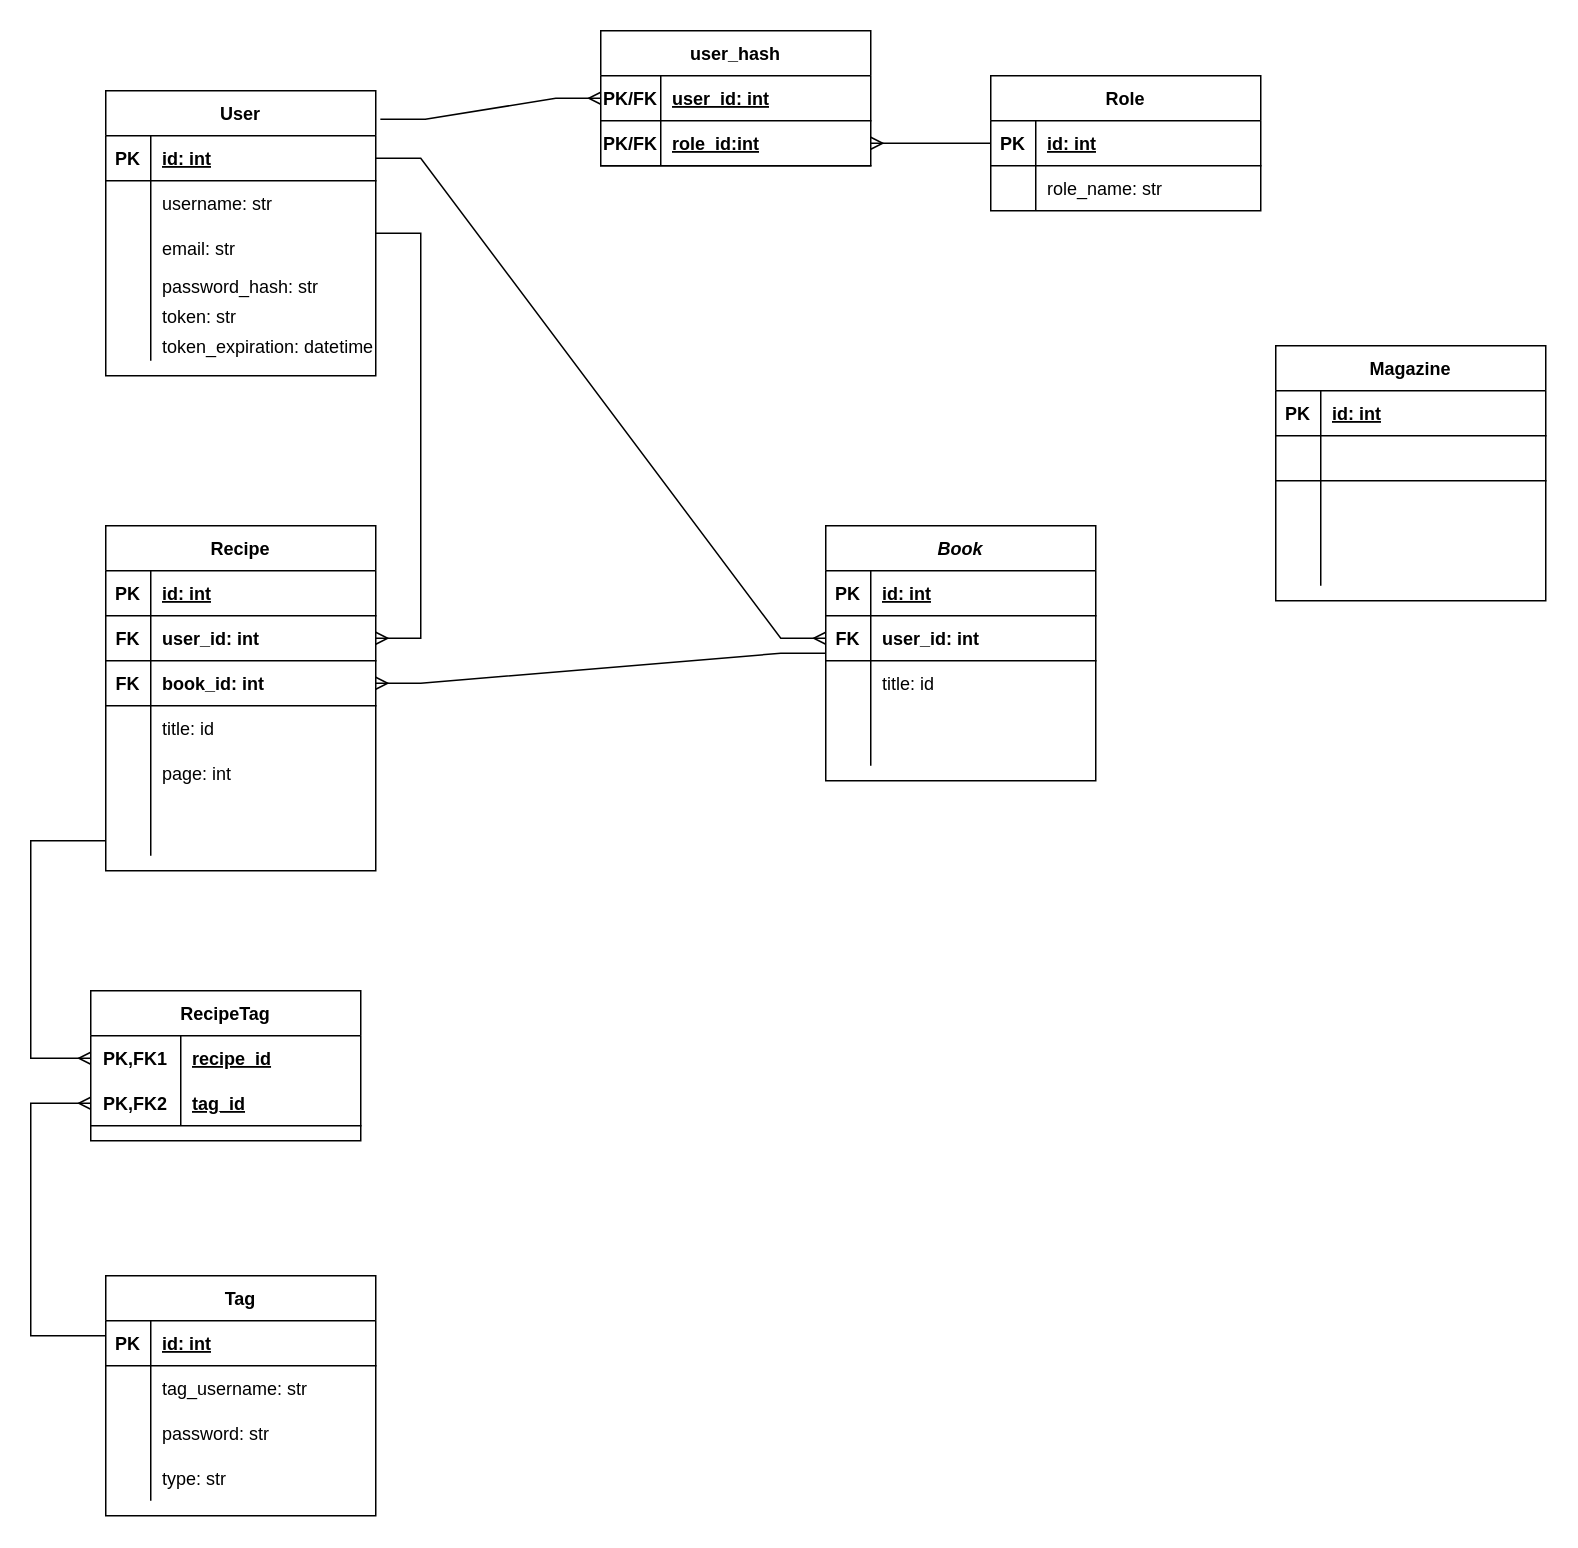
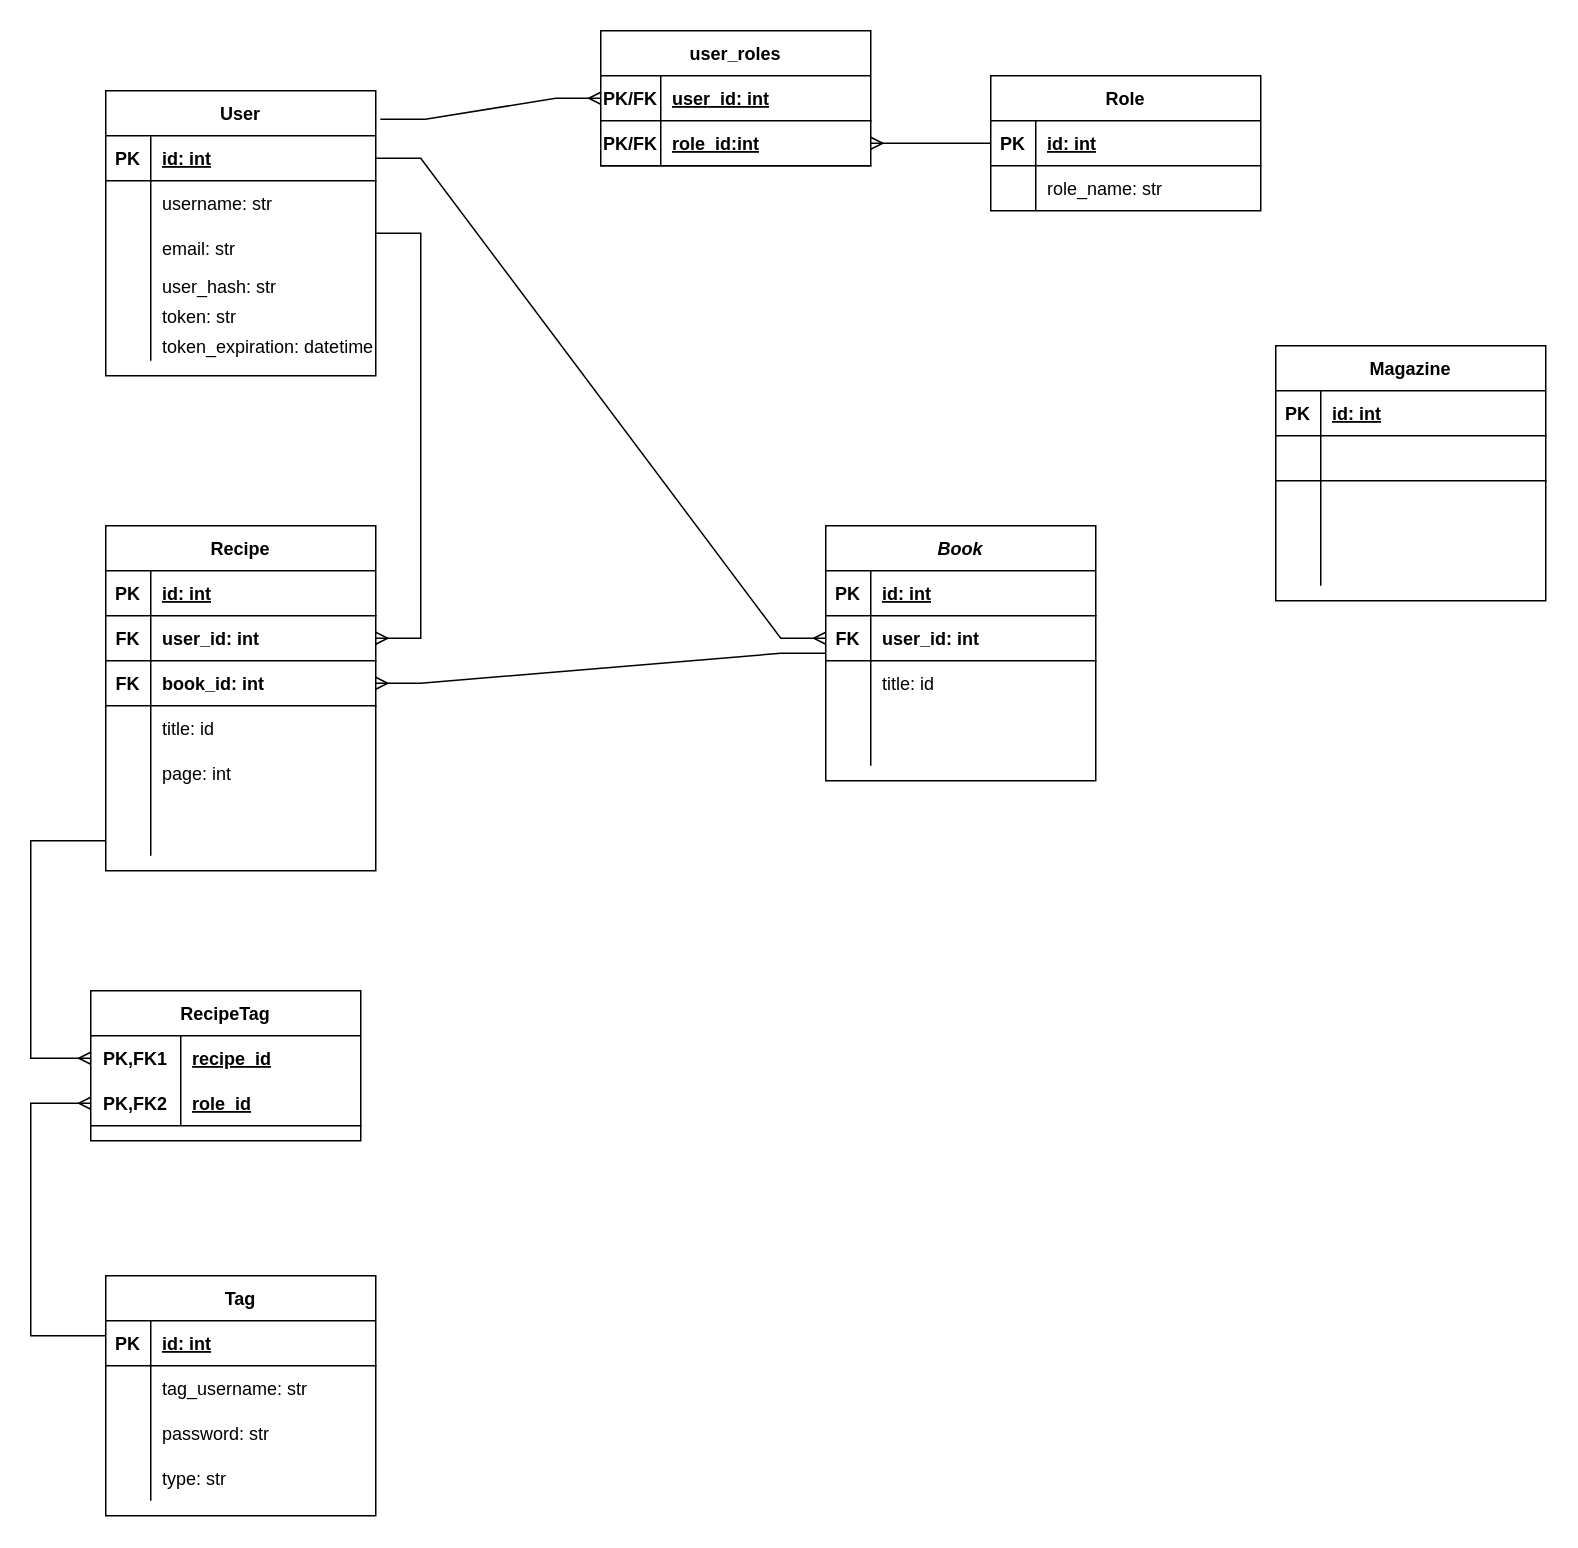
- <mxCell id="84" value="user_hash" style="shape=table;startSize=30;container=1;collapsible=1;childLayout=tableLayout;fixedRows=1;rowLines=0;fontStyle=1;align=center;resizeLast=1;" vertex="1" parent="1"><mxGeometry x="400" y="20" width="180" height="90" as="geometry" /></mxCell>
+ <mxCell id="84" value="user_roles" style="shape=table;startSize=30;container=1;collapsible=1;childLayout=tableLayout;fixedRows=1;rowLines=0;fontStyle=1;align=center;resizeLast=1;" vertex="1" parent="1"><mxGeometry x="400" y="20" width="180" height="90" as="geometry" /></mxCell>
- <mxCell id="14" value="password_hash: str" style="shape=partialRectangle;connectable=0;fillColor=none;top=0;left=0;bottom=0;right=0;align=left;spacingLeft=6;overflow=hidden;" parent="12" vertex="1"><mxGeometry x="30" width="150" height="20" as="geometry"><mxRectangle width="150" height="20" as="alternateBounds" /></mxGeometry></mxCell>
+ <mxCell id="14" value="user_hash: str" style="shape=partialRectangle;connectable=0;fillColor=none;top=0;left=0;bottom=0;right=0;align=left;spacingLeft=6;overflow=hidden;" parent="12" vertex="1"><mxGeometry x="30" width="150" height="20" as="geometry"><mxRectangle width="150" height="20" as="alternateBounds" /></mxGeometry></mxCell>
- <mxCell id="81" value="tag_id" style="shape=partialRectangle;connectable=0;fillColor=none;top=0;left=0;bottom=0;right=0;align=left;spacingLeft=6;fontStyle=5;overflow=hidden;" parent="79" vertex="1"><mxGeometry x="60" width="120" height="30" as="geometry"><mxRectangle width="120" height="30" as="alternateBounds" /></mxGeometry></mxCell>
+ <mxCell id="81" value="role_id" style="shape=partialRectangle;connectable=0;fillColor=none;top=0;left=0;bottom=0;right=0;align=left;spacingLeft=6;fontStyle=5;overflow=hidden;" parent="79" vertex="1"><mxGeometry x="60" width="120" height="30" as="geometry"><mxRectangle width="120" height="30" as="alternateBounds" /></mxGeometry></mxCell>
